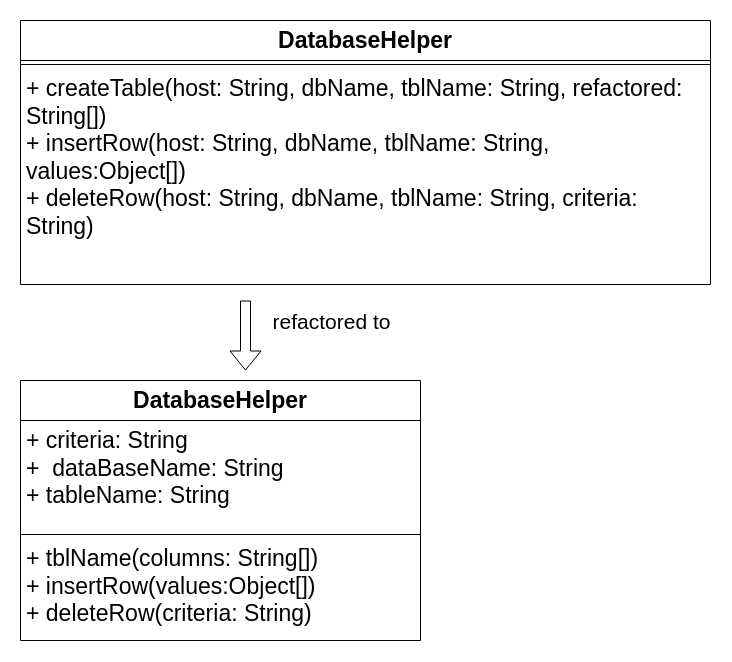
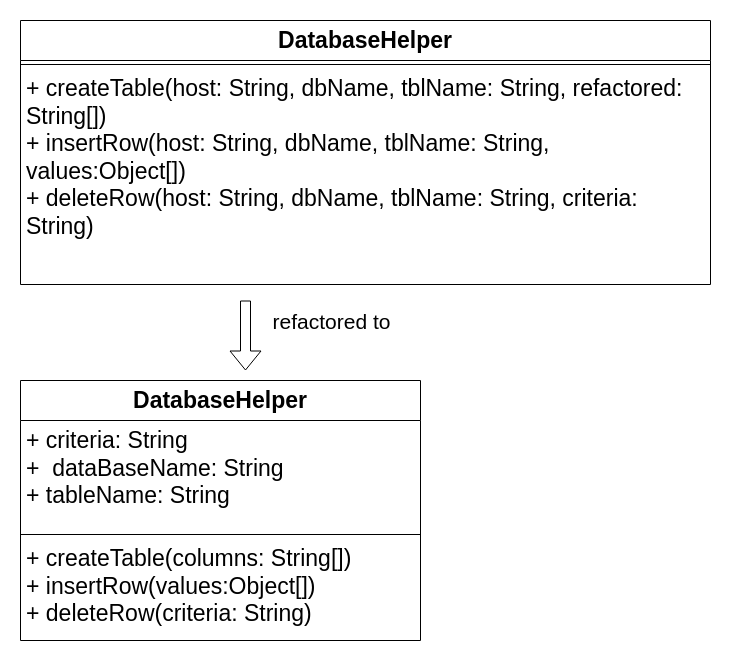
- <mxCell id="8" value="&lt;font style=&quot;font-size: 23px;&quot;&gt;+ tblName(columns: String[])&lt;/font&gt;&lt;div&gt;&lt;font style=&quot;font-size: 23px;&quot;&gt;+ insertRow&lt;span style=&quot;background-color: initial;&quot;&gt;(values:Object[])&lt;/span&gt;&lt;/font&gt;&lt;/div&gt;&lt;div&gt;&lt;font style=&quot;font-size: 23px;&quot;&gt;&lt;span style=&quot;background-color: initial;&quot;&gt;+ deleteRow(&lt;/span&gt;&lt;span style=&quot;background-color: initial;&quot;&gt;criteria: String)&lt;/span&gt;&lt;/font&gt;&lt;/div&gt;" style="text;strokeColor=none;fillColor=none;align=left;verticalAlign=top;spacingLeft=4;spacingRight=4;overflow=hidden;rotatable=0;points=[[0,0.5],[1,0.5]];portConstraint=eastwest;whiteSpace=wrap;html=1;" parent="5" vertex="1"><mxGeometry y="158" width="400" height="102" as="geometry" /></mxCell>
+ <mxCell id="8" value="&lt;font style=&quot;font-size: 23px;&quot;&gt;+ createTable(columns: String[])&lt;/font&gt;&lt;div&gt;&lt;font style=&quot;font-size: 23px;&quot;&gt;+ insertRow&lt;span style=&quot;background-color: initial;&quot;&gt;(values:Object[])&lt;/span&gt;&lt;/font&gt;&lt;/div&gt;&lt;div&gt;&lt;font style=&quot;font-size: 23px;&quot;&gt;&lt;span style=&quot;background-color: initial;&quot;&gt;+ deleteRow(&lt;/span&gt;&lt;span style=&quot;background-color: initial;&quot;&gt;criteria: String)&lt;/span&gt;&lt;/font&gt;&lt;/div&gt;" style="text;strokeColor=none;fillColor=none;align=left;verticalAlign=top;spacingLeft=4;spacingRight=4;overflow=hidden;rotatable=0;points=[[0,0.5],[1,0.5]];portConstraint=eastwest;whiteSpace=wrap;html=1;" parent="5" vertex="1"><mxGeometry y="158" width="400" height="102" as="geometry" /></mxCell>
